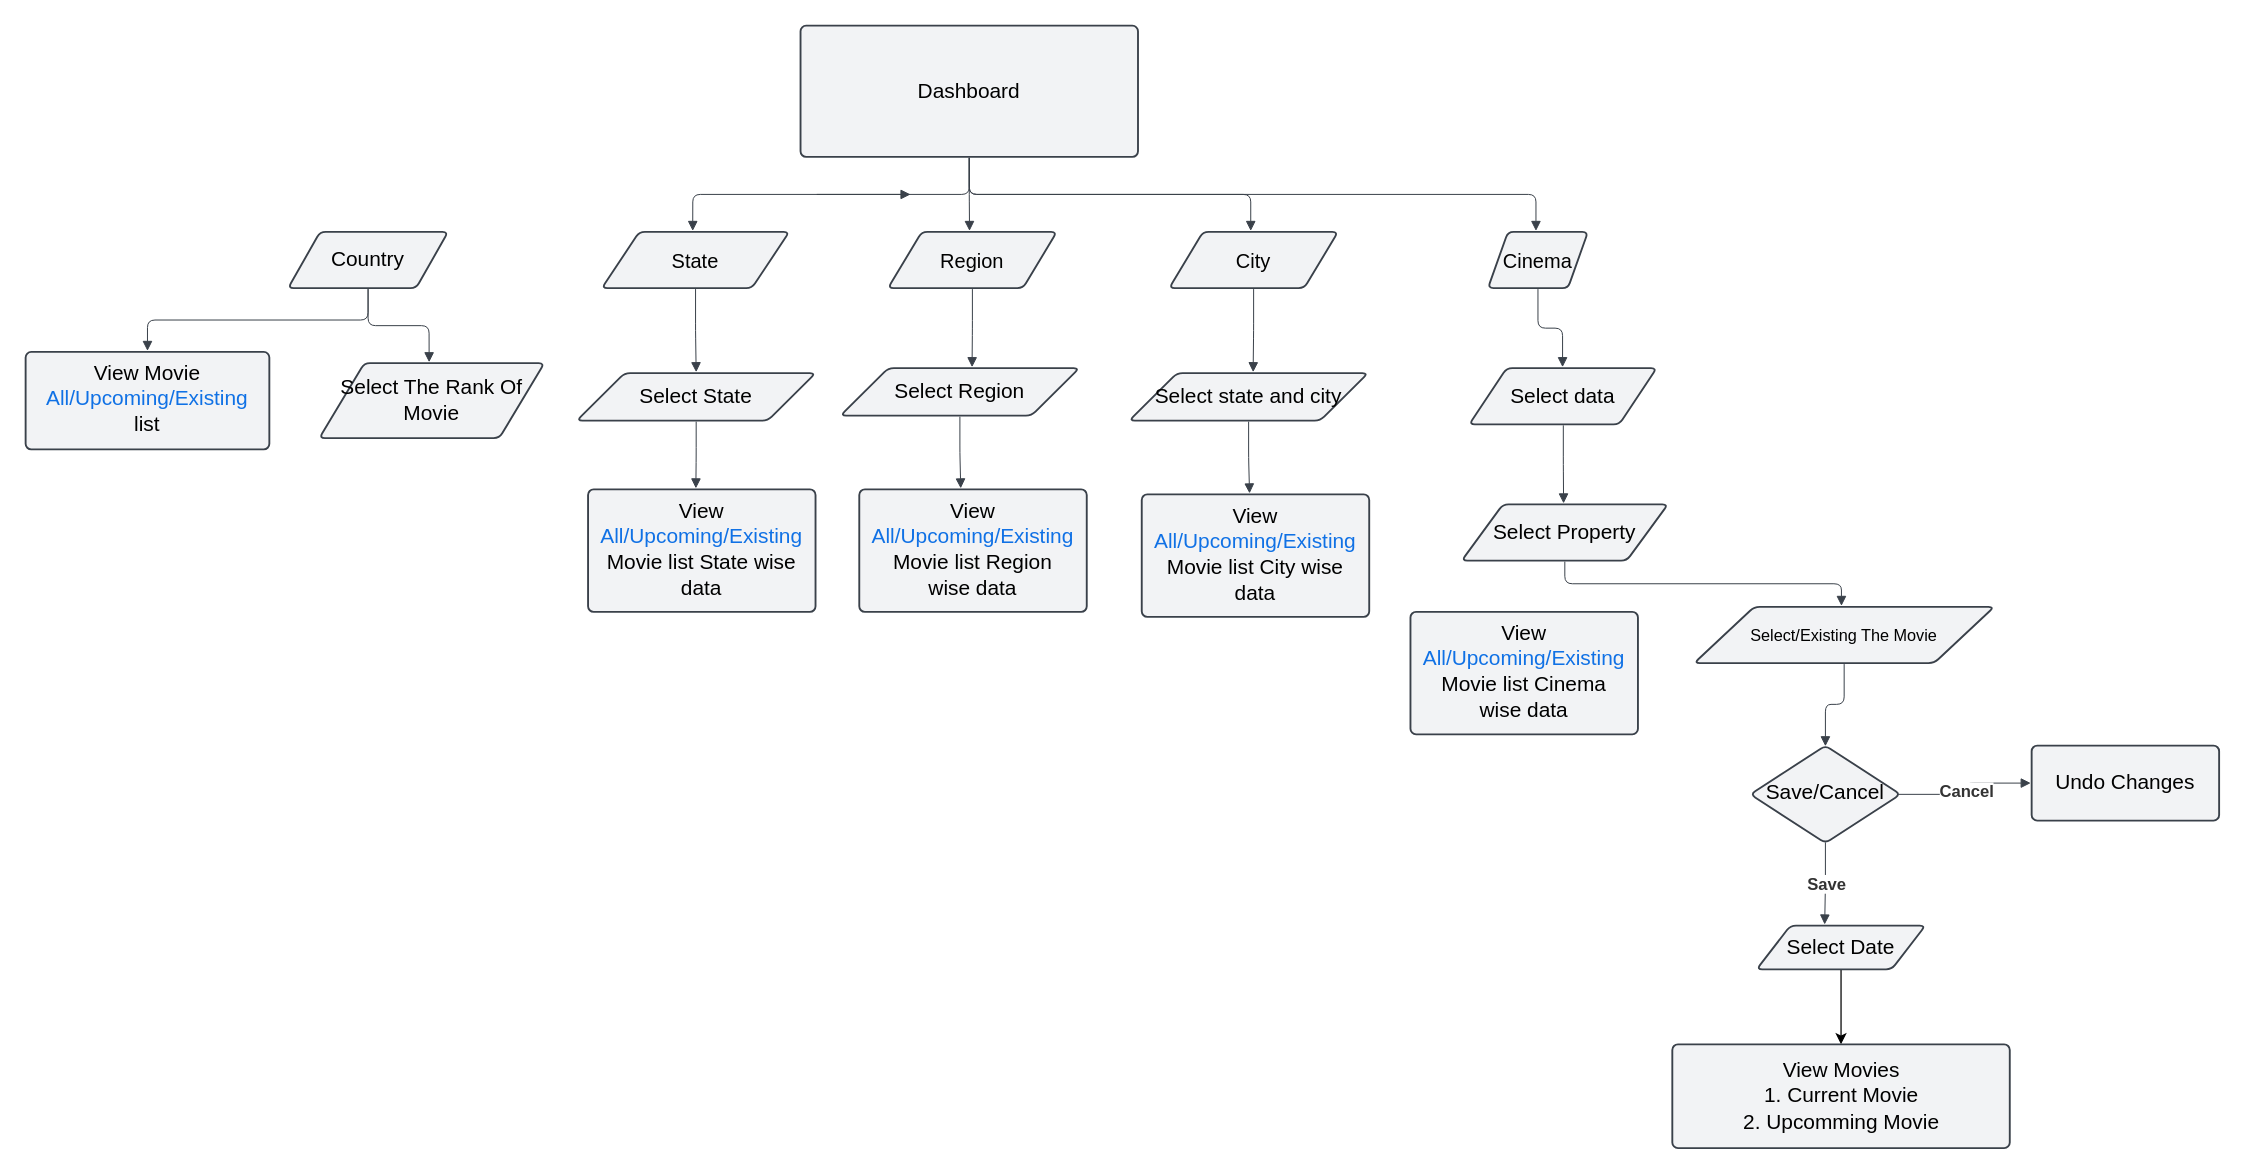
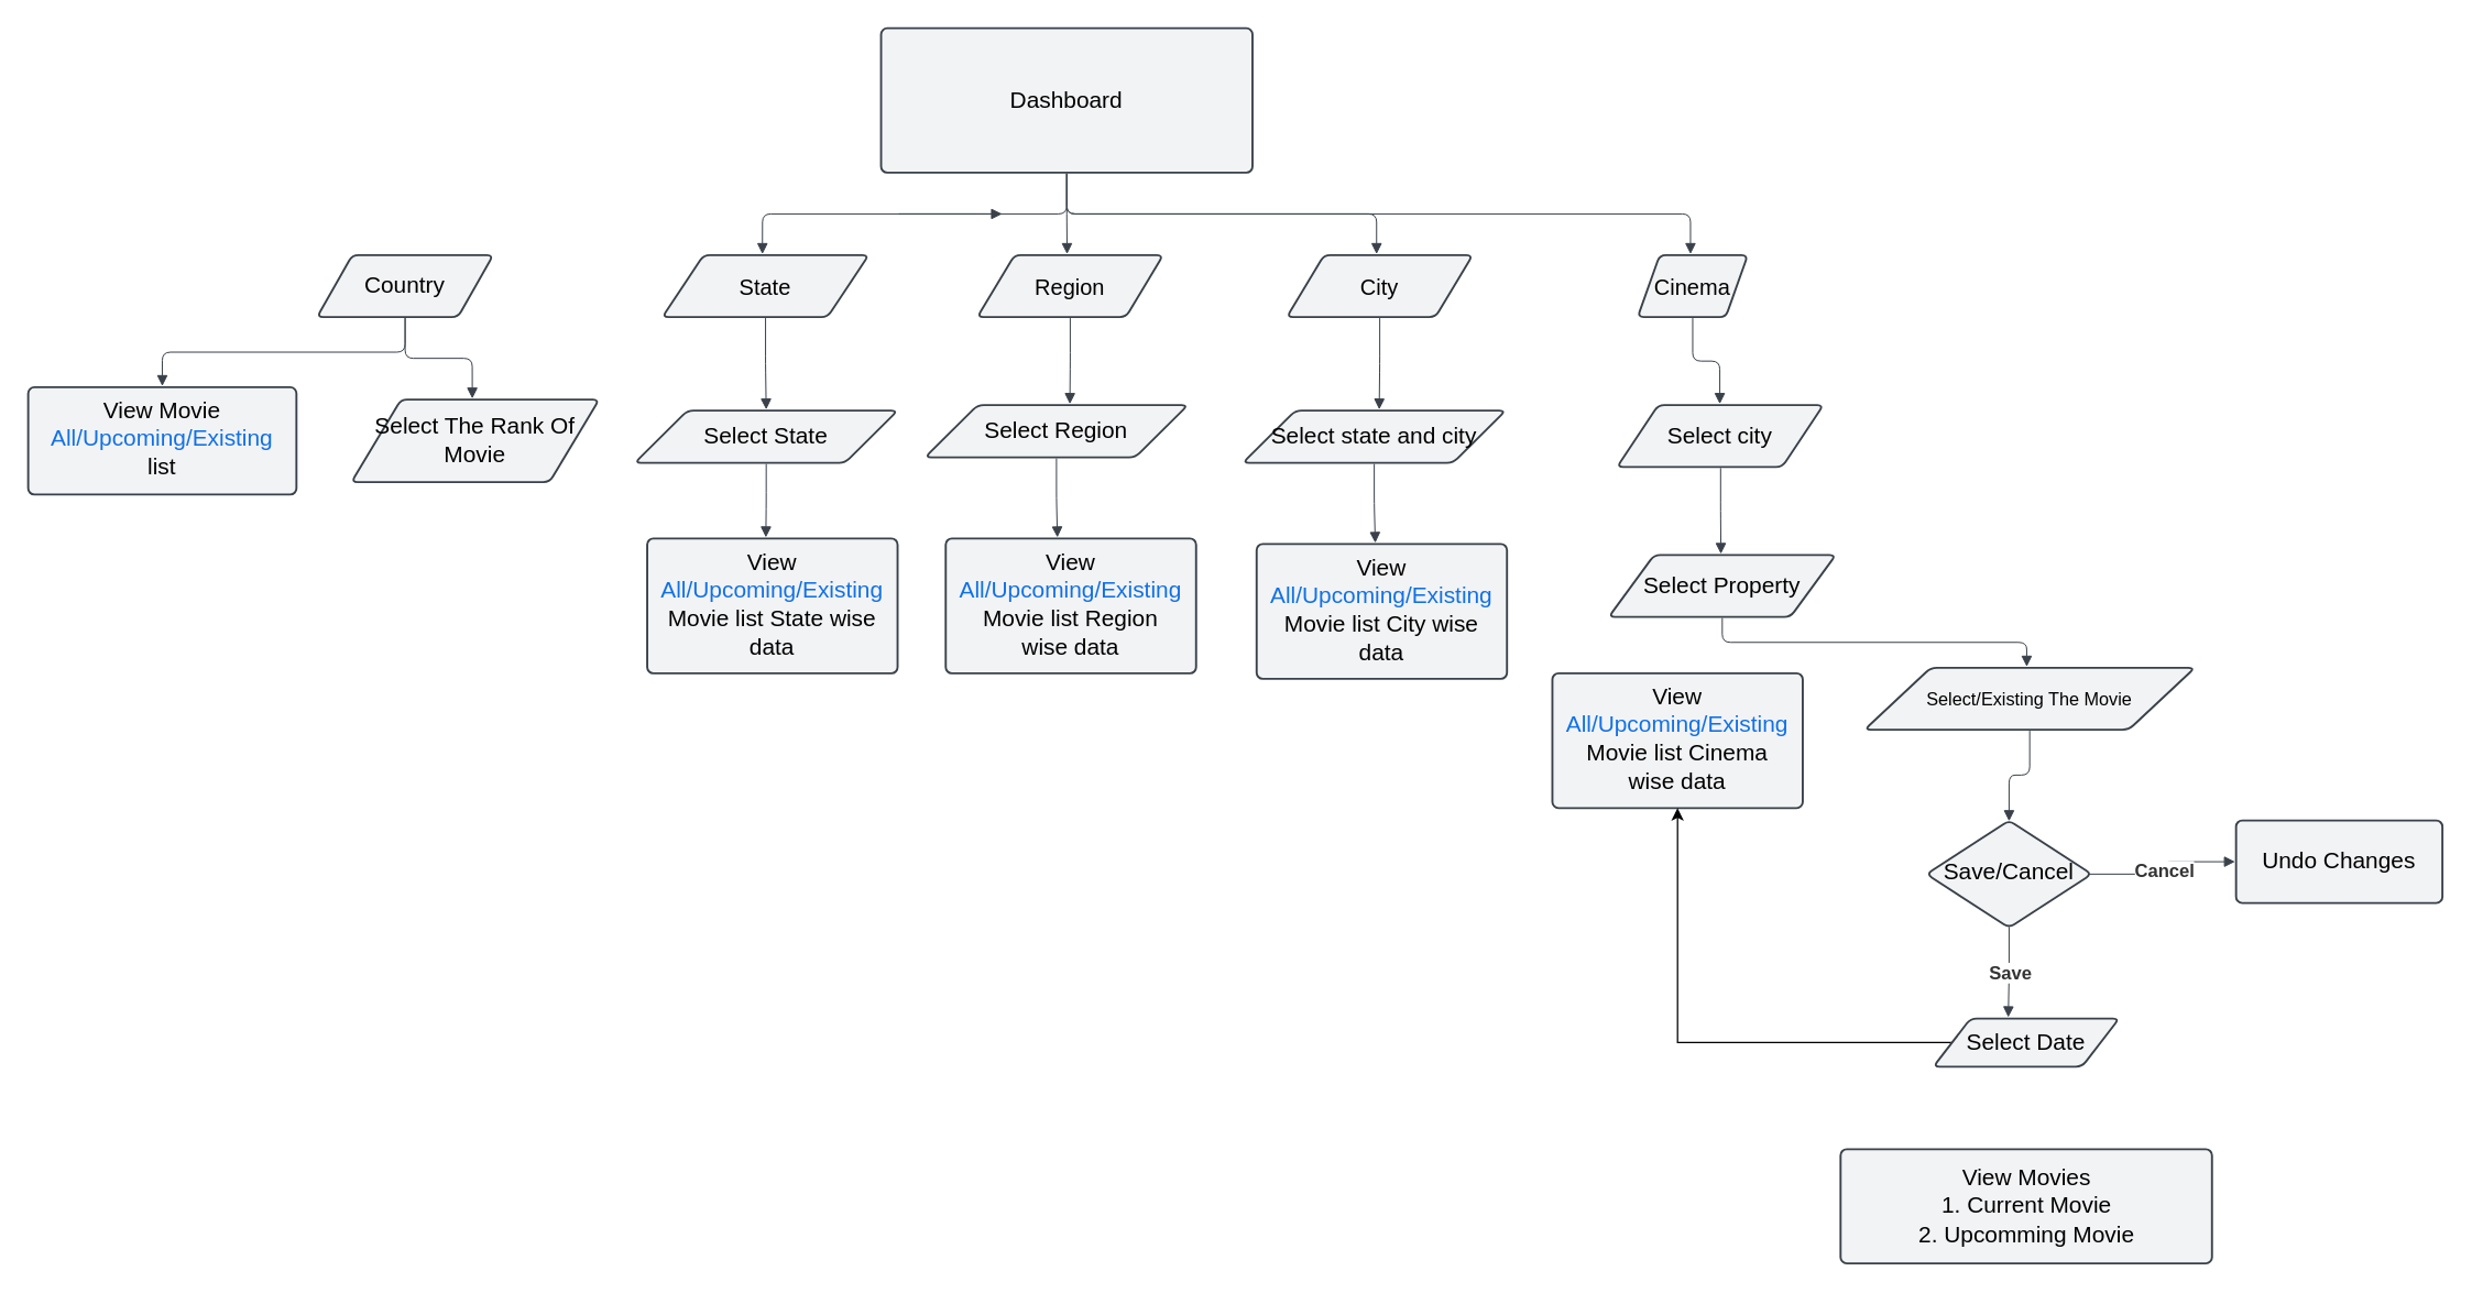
- <mxCell id="29" value="Select data" style="html=1;overflow=block;blockSpacing=1;whiteSpace=wrap;shape=parallelogram;perimeter=parallelogramPerimeter;anchorPointDirection=0;fontSize=16.7;spacing=3.8;strokeColor=#3a414a;strokeOpacity=100;fillOpacity=100;rounded=1;absoluteArcSize=1;arcSize=9;fillColor=#f2f3f5;strokeWidth=1.5;lucidId=Sy9AEAE7nL29;" vertex="1" parent="1"><mxGeometry x="1175" y="294" width="150" height="45" as="geometry" /></mxCell>
+ <mxCell id="29" value="Select city" style="html=1;overflow=block;blockSpacing=1;whiteSpace=wrap;shape=parallelogram;perimeter=parallelogramPerimeter;anchorPointDirection=0;fontSize=16.7;spacing=3.8;strokeColor=#3a414a;strokeOpacity=100;fillOpacity=100;rounded=1;absoluteArcSize=1;arcSize=9;fillColor=#f2f3f5;strokeWidth=1.5;lucidId=Sy9AEAE7nL29;" vertex="1" parent="1"><mxGeometry x="1175" y="294" width="150" height="45" as="geometry" /></mxCell>
- <mxCell id="43" value="" style="edgeStyle=orthogonalEdgeStyle;rounded=0;orthogonalLoop=1;jettySize=auto;html=1;" edge="1" parent="1" source="44" target="45"><mxGeometry relative="1" as="geometry" /></mxCell>
+ <mxCell id="43" value="" style="edgeStyle=orthogonalEdgeStyle;rounded=0;orthogonalLoop=1;jettySize=auto;html=1;" edge="1" parent="1" source="44" target="33"><mxGeometry relative="1" as="geometry" /></mxCell>
